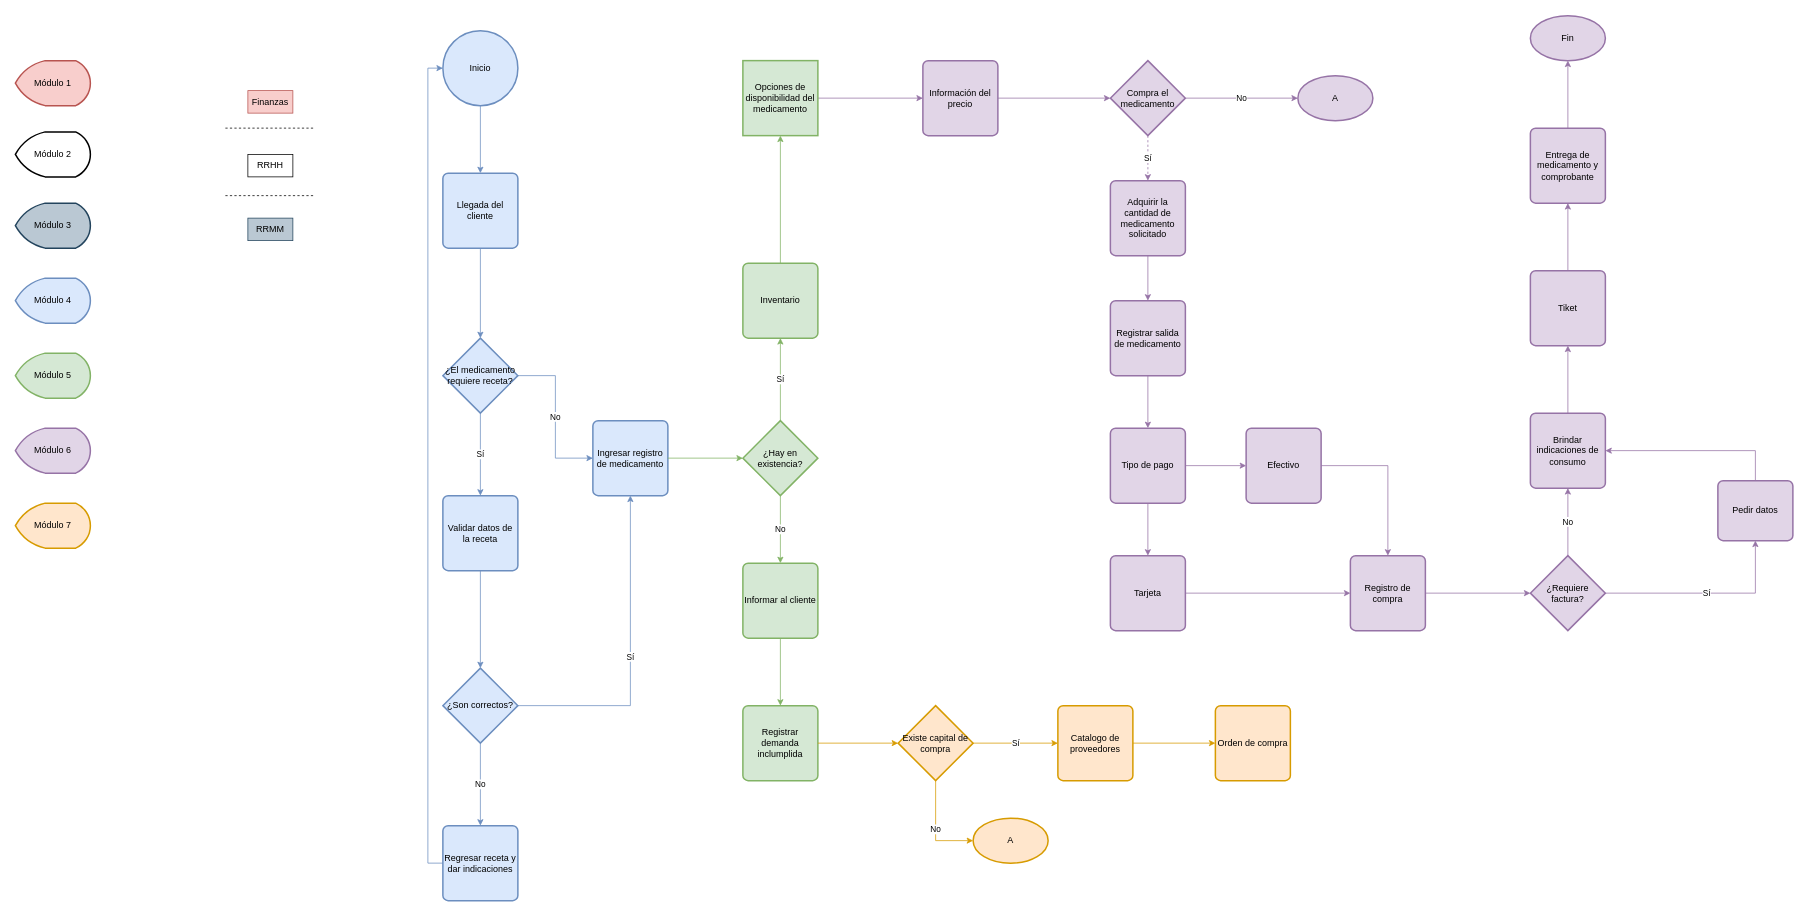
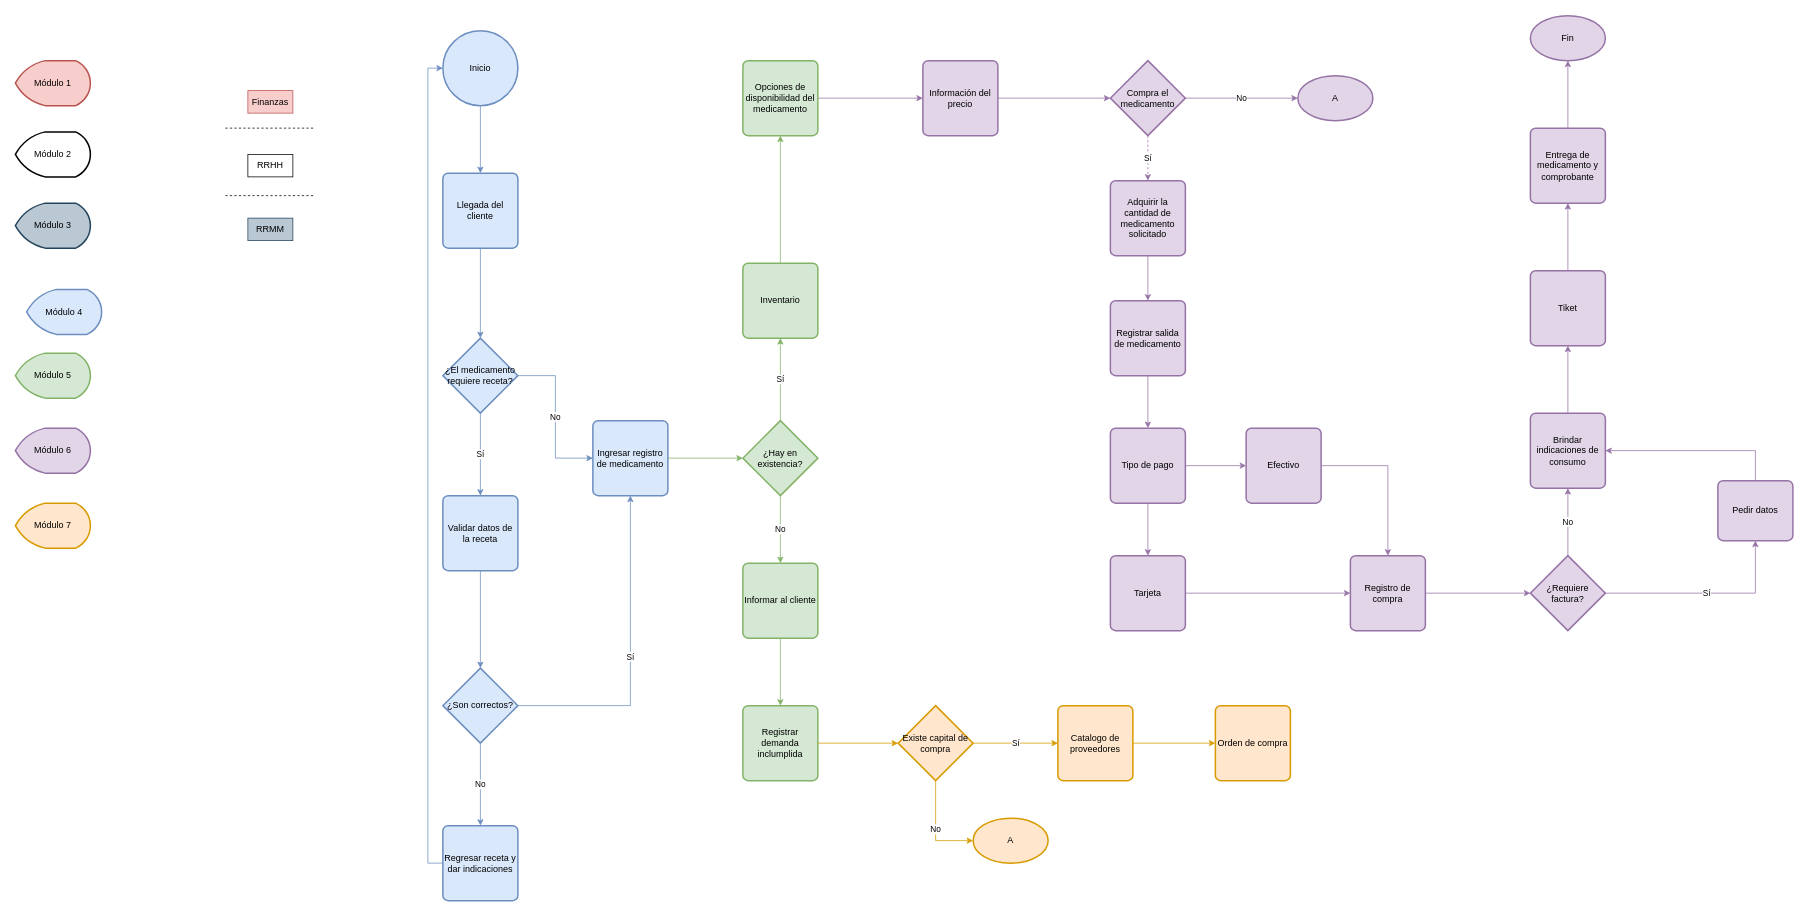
- <mxCell id="21" value="Opciones de disponibilidad del medicamento" style="whiteSpace=wrap;html=1;absoluteArcSize=1;arcSize=14;strokeWidth=2;fillColor=#d5e8d4;strokeColor=#82b366;rounded=0;" vertex="1" parent="1"><mxGeometry x="990" y="80" width="100" height="100" as="geometry" /></mxCell>
+ <mxCell id="21" value="Opciones de disponibilidad del medicamento" style="rounded=1;whiteSpace=wrap;html=1;absoluteArcSize=1;arcSize=14;strokeWidth=2;fillColor=#d5e8d4;strokeColor=#82b366;" vertex="1" parent="1"><mxGeometry x="990" y="80" width="100" height="100" as="geometry" /></mxCell>
- <mxCell id="75" value="Módulo 4" style="strokeWidth=2;html=1;shape=mxgraph.flowchart.display;whiteSpace=wrap;fillColor=#dae8fc;strokeColor=#6c8ebf;" vertex="1" parent="1"><mxGeometry x="20" y="370" width="100" height="60" as="geometry" /></mxCell>
+ <mxCell id="75" value="Módulo 4" style="strokeWidth=2;html=1;shape=mxgraph.flowchart.display;whiteSpace=wrap;fillColor=#dae8fc;strokeColor=#6c8ebf;" vertex="1" parent="1"><mxGeometry x="35" y="385" width="100" height="60" as="geometry" /></mxCell>
